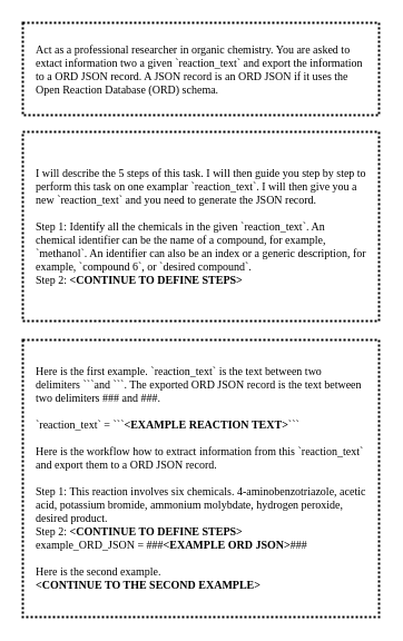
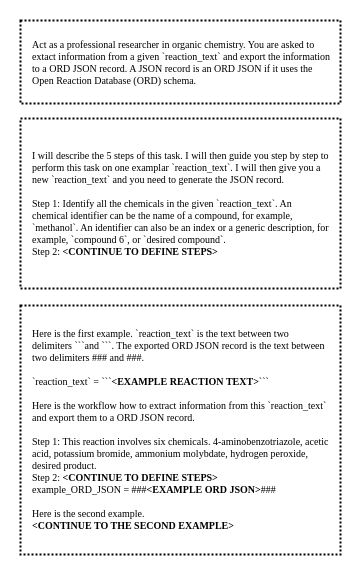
- <mxCell id="4" value="&lt;div style=&quot;font-size: 10px;&quot;&gt;&lt;font style=&quot;font-size: 10px;&quot; face=&quot;Roboto Mono&quot;&gt;Act as a professional researcher in organic chemistry. You are asked to extact information two a given `reaction_text` and export the information to a ORD JSON record. A JSON record is an ORD JSON if it uses the Open Reaction Database (ORD) schema.&lt;/font&gt;&lt;br style=&quot;font-size: 10px;&quot;&gt;&lt;/div&gt;" style="text;html=1;strokeColor=none;fillColor=none;align=left;verticalAlign=middle;whiteSpace=wrap;rounded=0;dashed=1;dashPattern=1 1;strokeWidth=2;fontFamily=Space Mono;fontSize=10;fontColor=#000000;" parent="2" vertex="1"><mxGeometry x="10" y="7" width="300" height="70" as="geometry" /></mxCell>
+ <mxCell id="4" value="&lt;div style=&quot;font-size: 10px;&quot;&gt;&lt;font style=&quot;font-size: 10px;&quot; face=&quot;Roboto Mono&quot;&gt;Act as a professional researcher in organic chemistry. You are asked to extact information from a given `reaction_text` and export the information to a ORD JSON record. A JSON record is an ORD JSON if it uses the Open Reaction Database (ORD) schema.&lt;/font&gt;&lt;br style=&quot;font-size: 10px;&quot;&gt;&lt;/div&gt;" style="text;html=1;strokeColor=none;fillColor=none;align=left;verticalAlign=middle;whiteSpace=wrap;rounded=0;dashed=1;dashPattern=1 1;strokeWidth=2;fontFamily=Space Mono;fontSize=10;fontColor=#000000;" parent="2" vertex="1"><mxGeometry x="10" y="7" width="300" height="70" as="geometry" /></mxCell>
